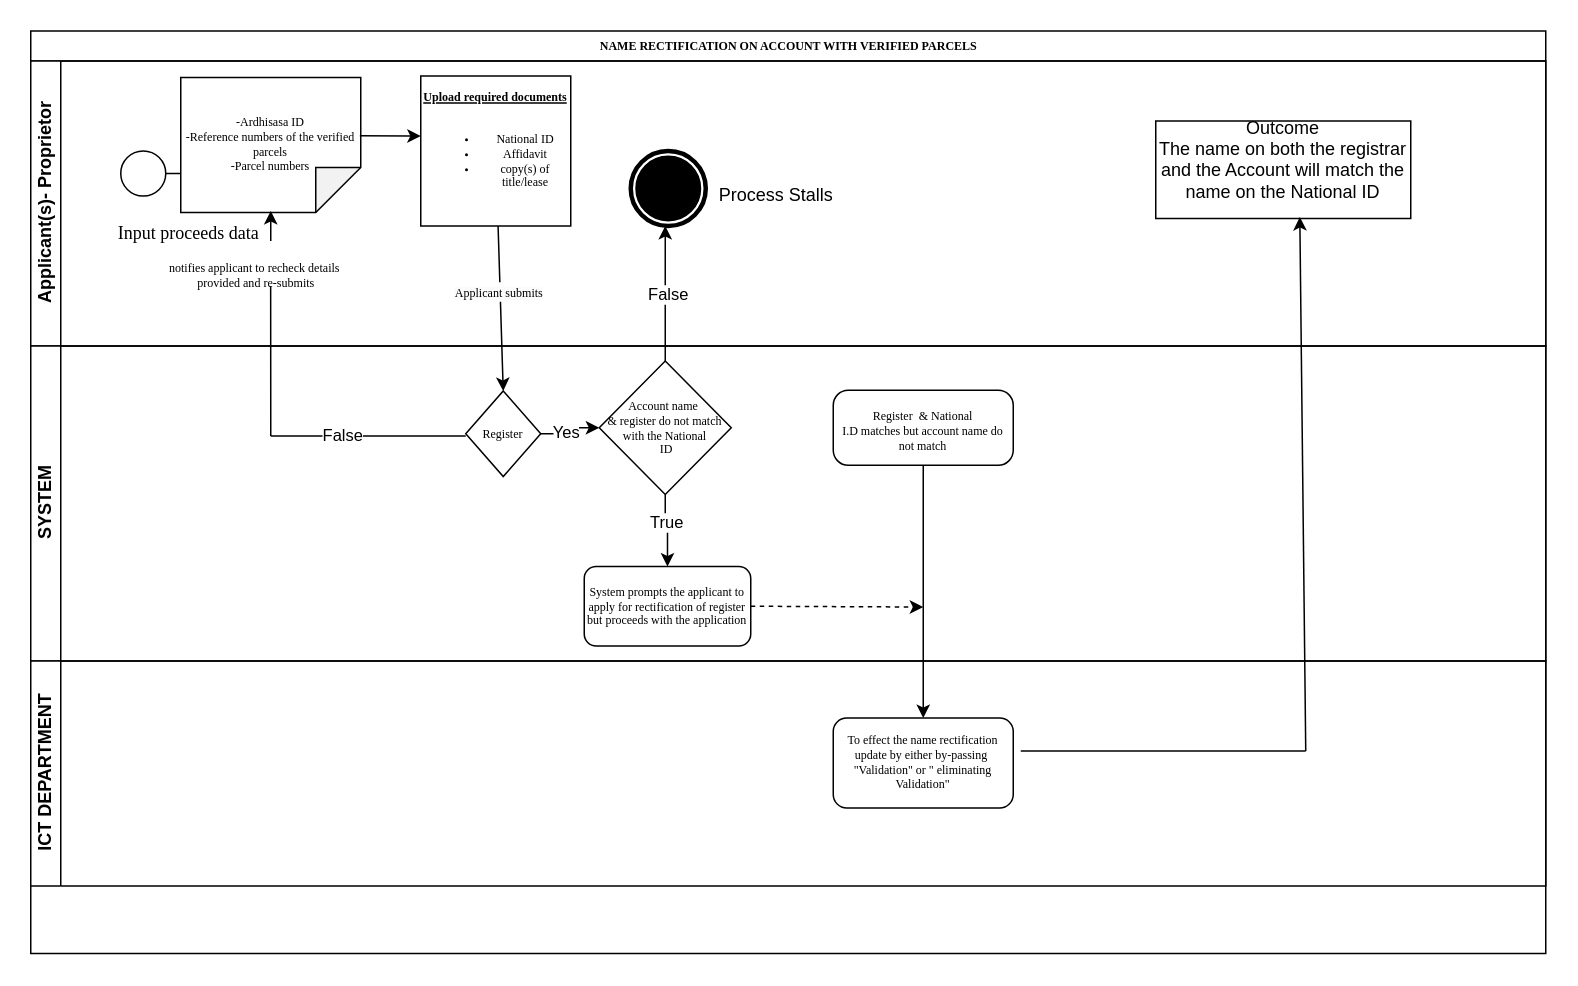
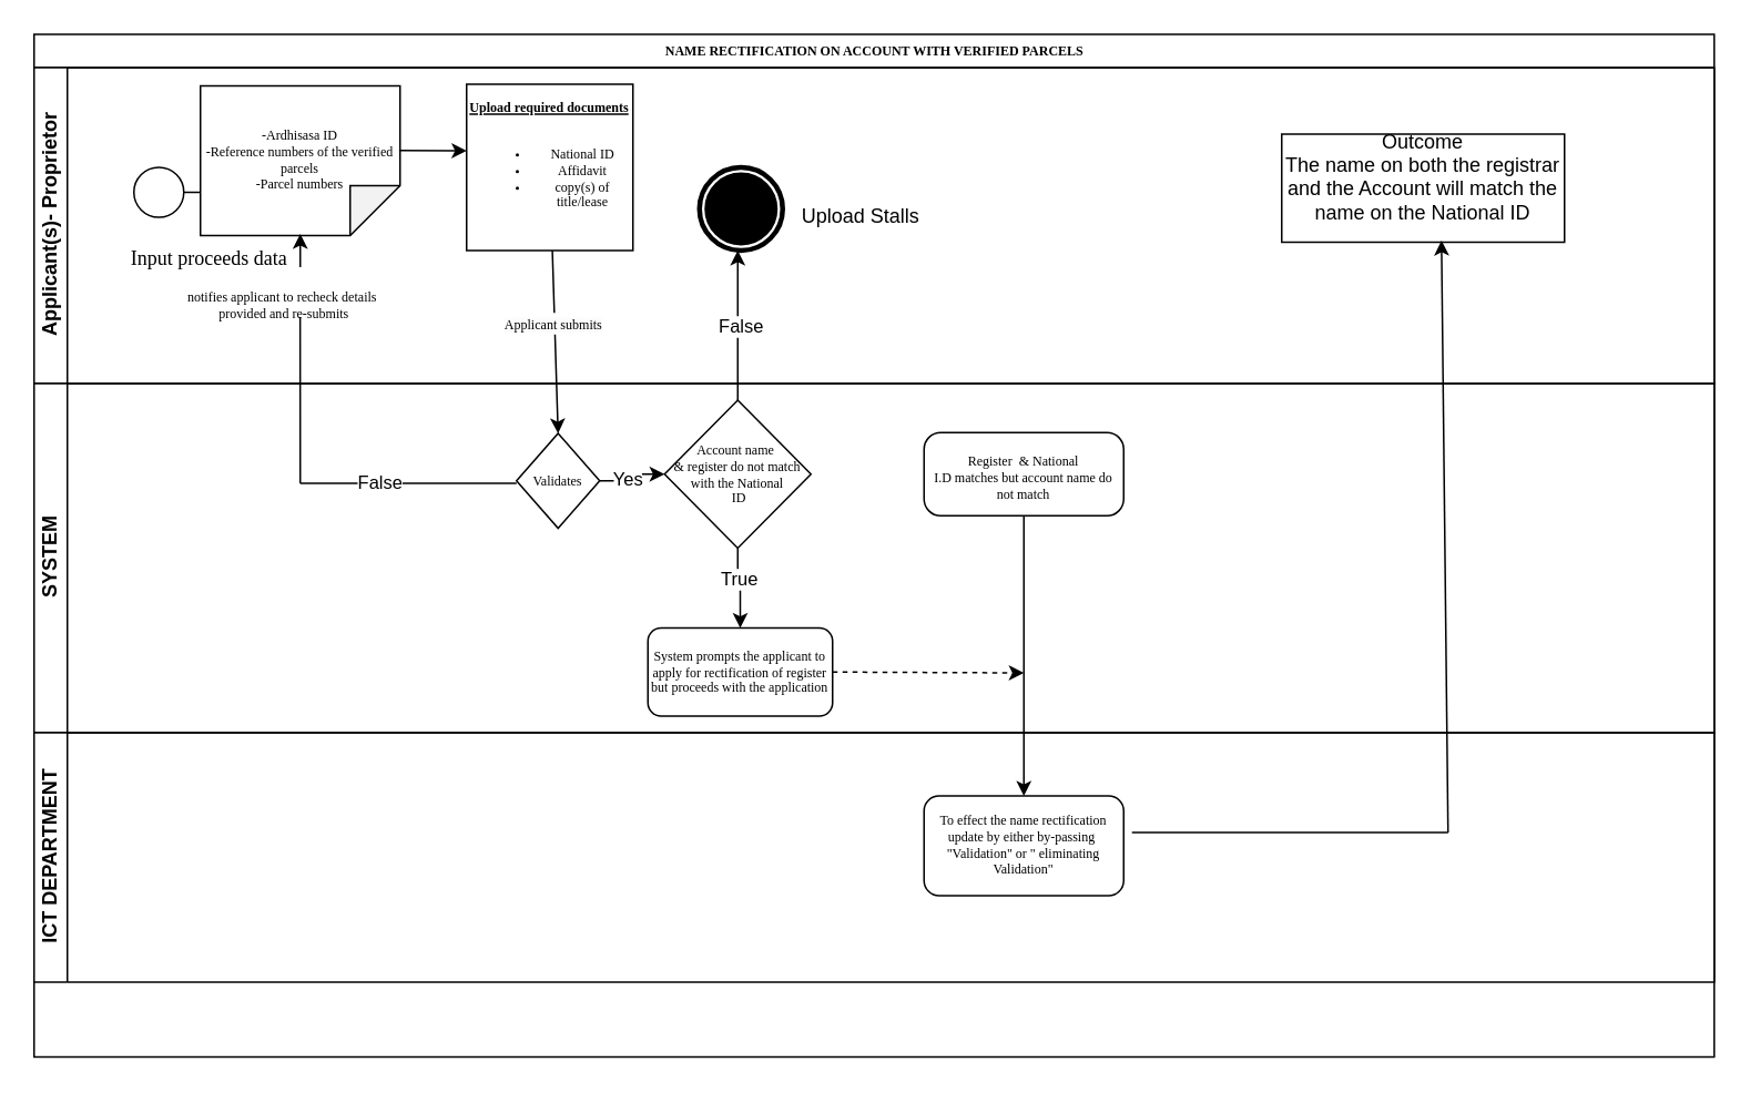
- <mxCell id="14" value="&amp;nbsp;Process Stalls" style="text;html=1;align=center;verticalAlign=middle;resizable=0;points=[];autosize=1;strokeColor=none;fillColor=none;" vertex="1" parent="3"><mxGeometry x="445" y="75" width="100" height="30" as="geometry" /></mxCell>
+ <mxCell id="14" value="&amp;nbsp;Upload Stalls" style="text;html=1;align=center;verticalAlign=middle;resizable=0;points=[];autosize=1;strokeColor=none;fillColor=none;" vertex="1" parent="3"><mxGeometry x="445" y="75" width="100" height="30" as="geometry" /></mxCell>
- <mxCell id="18" value="Register" style="strokeWidth=1;html=1;shape=mxgraph.flowchart.decision;whiteSpace=wrap;rounded=1;shadow=0;labelBackgroundColor=none;fontFamily=Verdana;fontSize=8;align=center;" parent="15" vertex="1"><mxGeometry x="290" y="30" width="50" height="57" as="geometry" /></mxCell>
+ <mxCell id="18" value="Validates" style="strokeWidth=1;html=1;shape=mxgraph.flowchart.decision;whiteSpace=wrap;rounded=1;shadow=0;labelBackgroundColor=none;fontFamily=Verdana;fontSize=8;align=center;" parent="15" vertex="1"><mxGeometry x="290" y="30" width="50" height="57" as="geometry" /></mxCell>
